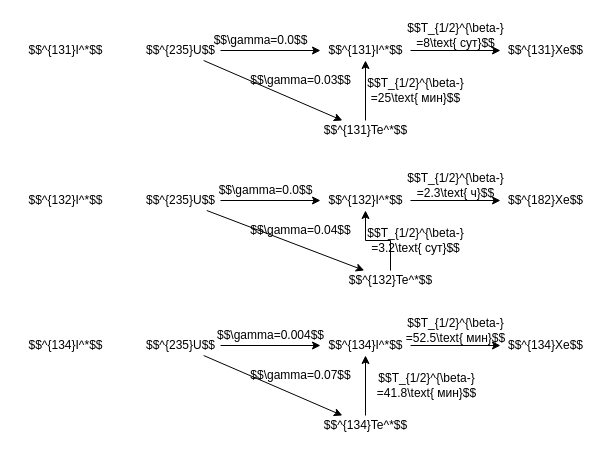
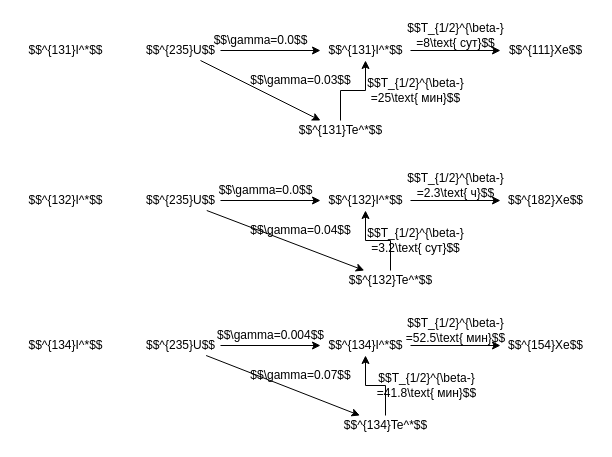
- <mxCell id="7" value="$$^{131}Xe$$" style="text;html=1;resizable=0;autosize=1;align=center;verticalAlign=middle;points=[];fillColor=none;strokeColor=none;rounded=0;" parent="1" vertex="1"><mxGeometry x="500" y="40" width="90" height="20" as="geometry" /></mxCell>
+ <mxCell id="7" value="$$^{111}Xe$$" style="text;html=1;resizable=0;autosize=1;align=center;verticalAlign=middle;points=[];fillColor=none;strokeColor=none;rounded=0;" parent="1" vertex="1"><mxGeometry x="500" y="40" width="90" height="20" as="geometry" /></mxCell>
- <mxCell id="9" value="$$^{131}Te^*$$" style="text;html=1;resizable=0;autosize=1;align=center;verticalAlign=middle;points=[];fillColor=none;strokeColor=none;rounded=0;" parent="1" vertex="1"><mxGeometry x="315" y="120" width="100" height="20" as="geometry" /></mxCell>
+ <mxCell id="9" value="$$^{131}Te^*$$" style="text;html=1;resizable=0;autosize=1;align=center;verticalAlign=middle;points=[];fillColor=none;strokeColor=none;rounded=0;" parent="1" vertex="1"><mxGeometry x="290" y="120" width="100" height="20" as="geometry" /></mxCell>
- <mxCell id="33" value="$$^{134}Xe$$" style="text;html=1;resizable=0;autosize=1;align=center;verticalAlign=middle;points=[];fillColor=none;strokeColor=none;rounded=0;" parent="1" vertex="1"><mxGeometry x="500" y="335" width="90" height="20" as="geometry" /></mxCell>
+ <mxCell id="33" value="$$^{154}Xe$$" style="text;html=1;resizable=0;autosize=1;align=center;verticalAlign=middle;points=[];fillColor=none;strokeColor=none;rounded=0;" parent="1" vertex="1"><mxGeometry x="500" y="335" width="90" height="20" as="geometry" /></mxCell>
- <mxCell id="35" value="$$^{134}Te^*$$" style="text;html=1;resizable=0;autosize=1;align=center;verticalAlign=middle;points=[];fillColor=none;strokeColor=none;rounded=0;" parent="1" vertex="1"><mxGeometry x="315" y="415" width="100" height="20" as="geometry" /></mxCell>
+ <mxCell id="35" value="$$^{134}Te^*$$" style="text;html=1;resizable=0;autosize=1;align=center;verticalAlign=middle;points=[];fillColor=none;strokeColor=none;rounded=0;" parent="1" vertex="1"><mxGeometry x="335" y="415" width="100" height="20" as="geometry" /></mxCell>
